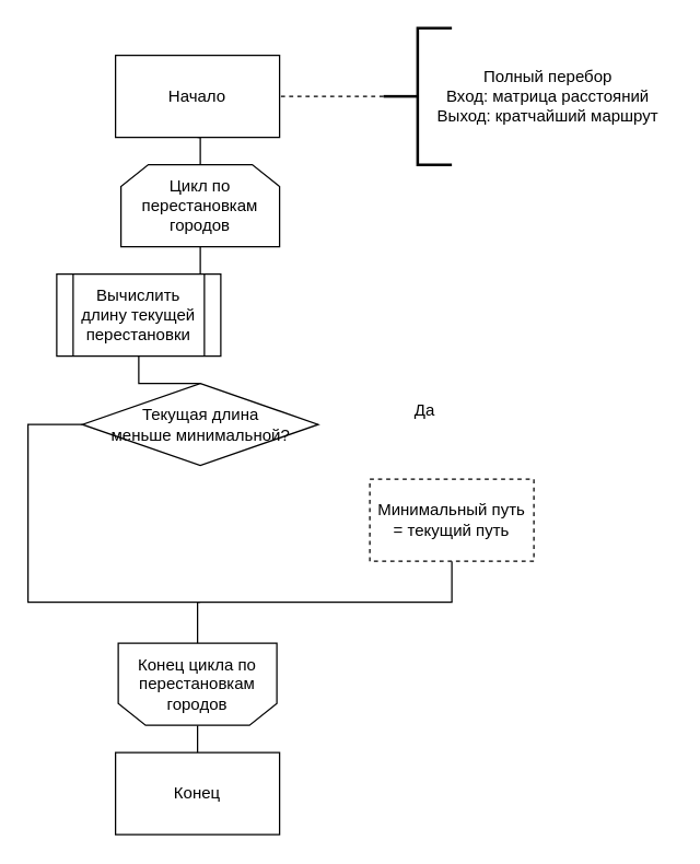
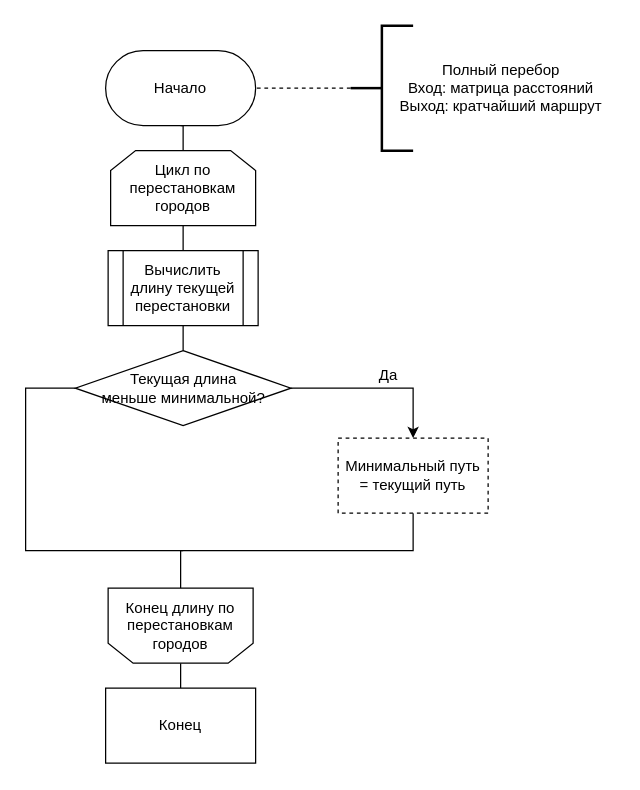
- <mxCell id="3" value="Начало" style="whiteSpace=wrap;html=1;arcSize=50;rounded=0;" parent="1" vertex="1"><mxGeometry x="84" y="40" width="120" height="60" as="geometry" /></mxCell>
+ <mxCell id="3" value="Начало" style="rounded=1;whiteSpace=wrap;html=1;arcSize=50;" parent="1" vertex="1"><mxGeometry x="84" y="40" width="120" height="60" as="geometry" /></mxCell>
- <mxCell id="10" value="Вычислить длину текущей перестановки" style="shape=process;whiteSpace=wrap;html=1;backgroundOutline=1;" parent="1" vertex="1"><mxGeometry x="41" y="200" width="120" height="60" as="geometry" /></mxCell>
+ <mxCell id="10" value="Вычислить длину текущей перестановки" style="shape=process;whiteSpace=wrap;html=1;backgroundOutline=1;" parent="1" vertex="1"><mxGeometry x="86" y="200" width="120" height="60" as="geometry" /></mxCell>
+ <mxCell id="11" style="edgeStyle=orthogonalEdgeStyle;rounded=0;orthogonalLoop=1;jettySize=auto;html=1;exitX=1;exitY=0.5;exitDx=0;exitDy=0;endArrow=classic;endFill=1;" parent="1" source="13" target="15" edge="1"><mxGeometry relative="1" as="geometry" /></mxCell>
- <mxCell id="18" value="Конец цикла&amp;nbsp;по перестановкам городов" style="shape=loopLimit;whiteSpace=wrap;html=1;flipV=1;" parent="1" vertex="1"><mxGeometry x="86" y="470" width="116" height="60" as="geometry" /></mxCell>
+ <mxCell id="18" value="Конец длину&amp;nbsp;по перестановкам городов" style="shape=loopLimit;whiteSpace=wrap;html=1;flipV=1;" parent="1" vertex="1"><mxGeometry x="86" y="470" width="116" height="60" as="geometry" /></mxCell>
